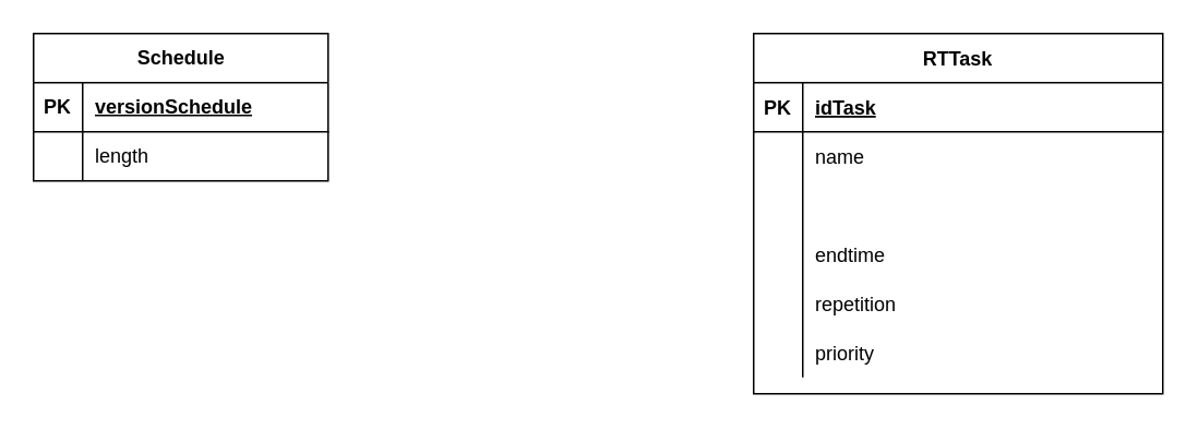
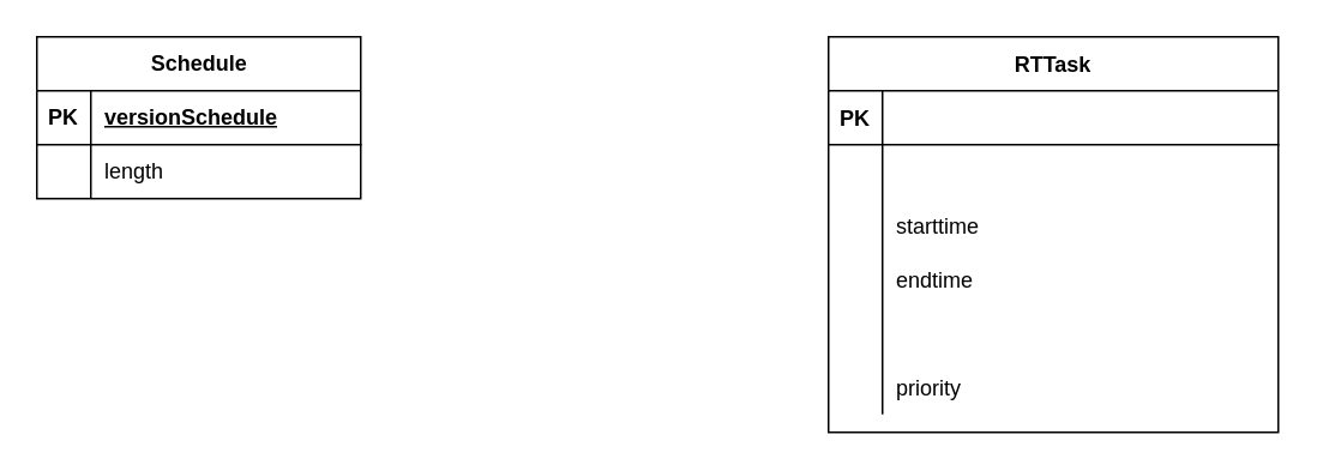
- <mxCell id="12" value="idTask" style="shape=partialRectangle;overflow=hidden;connectable=0;fillColor=none;top=0;left=0;bottom=0;right=0;align=left;spacingLeft=6;fontStyle=5;" parent="10" vertex="1"><mxGeometry x="30" width="220" height="30" as="geometry"><mxRectangle width="220" height="30" as="alternateBounds" /></mxGeometry></mxCell>
- <mxCell id="15" value="name" style="shape=partialRectangle;overflow=hidden;connectable=0;fillColor=none;top=0;left=0;bottom=0;right=0;align=left;spacingLeft=6;" parent="13" vertex="1"><mxGeometry x="30" width="220" height="30" as="geometry"><mxRectangle width="220" height="30" as="alternateBounds" /></mxGeometry></mxCell>
+ <mxCell id="18" value="starttime" style="shape=partialRectangle;overflow=hidden;connectable=0;fillColor=none;top=0;left=0;bottom=0;right=0;align=left;spacingLeft=6;" parent="16" vertex="1"><mxGeometry x="30" width="220" height="30" as="geometry"><mxRectangle width="220" height="30" as="alternateBounds" /></mxGeometry></mxCell>
- <mxCell id="24" value="repetition" style="shape=partialRectangle;overflow=hidden;connectable=0;fillColor=none;top=0;left=0;bottom=0;right=0;align=left;spacingLeft=6;" parent="22" vertex="1"><mxGeometry x="30" width="220" height="30" as="geometry"><mxRectangle width="220" height="30" as="alternateBounds" /></mxGeometry></mxCell>
